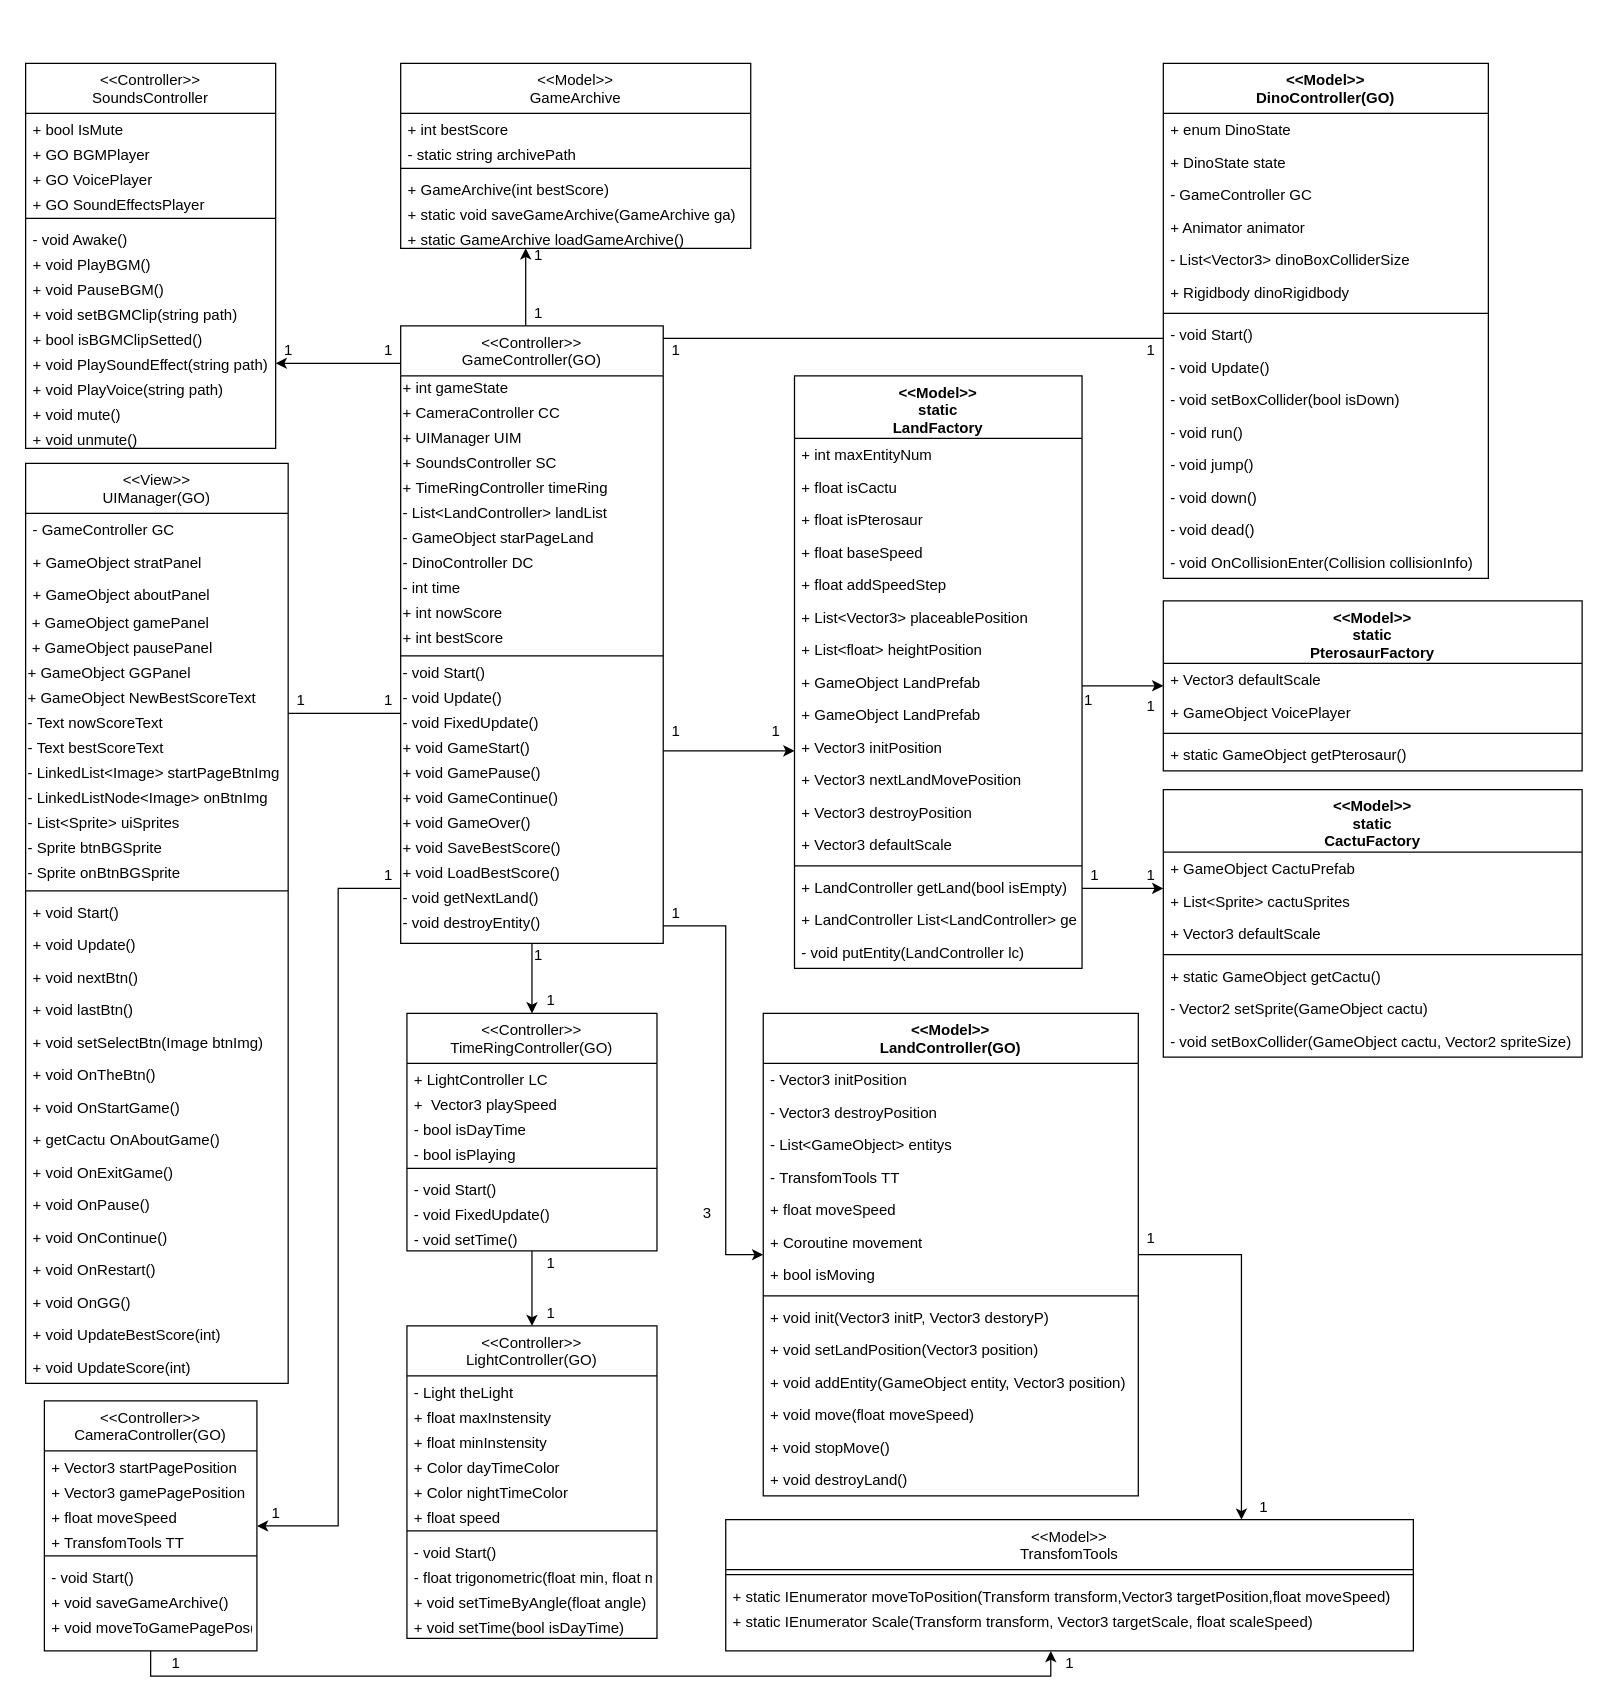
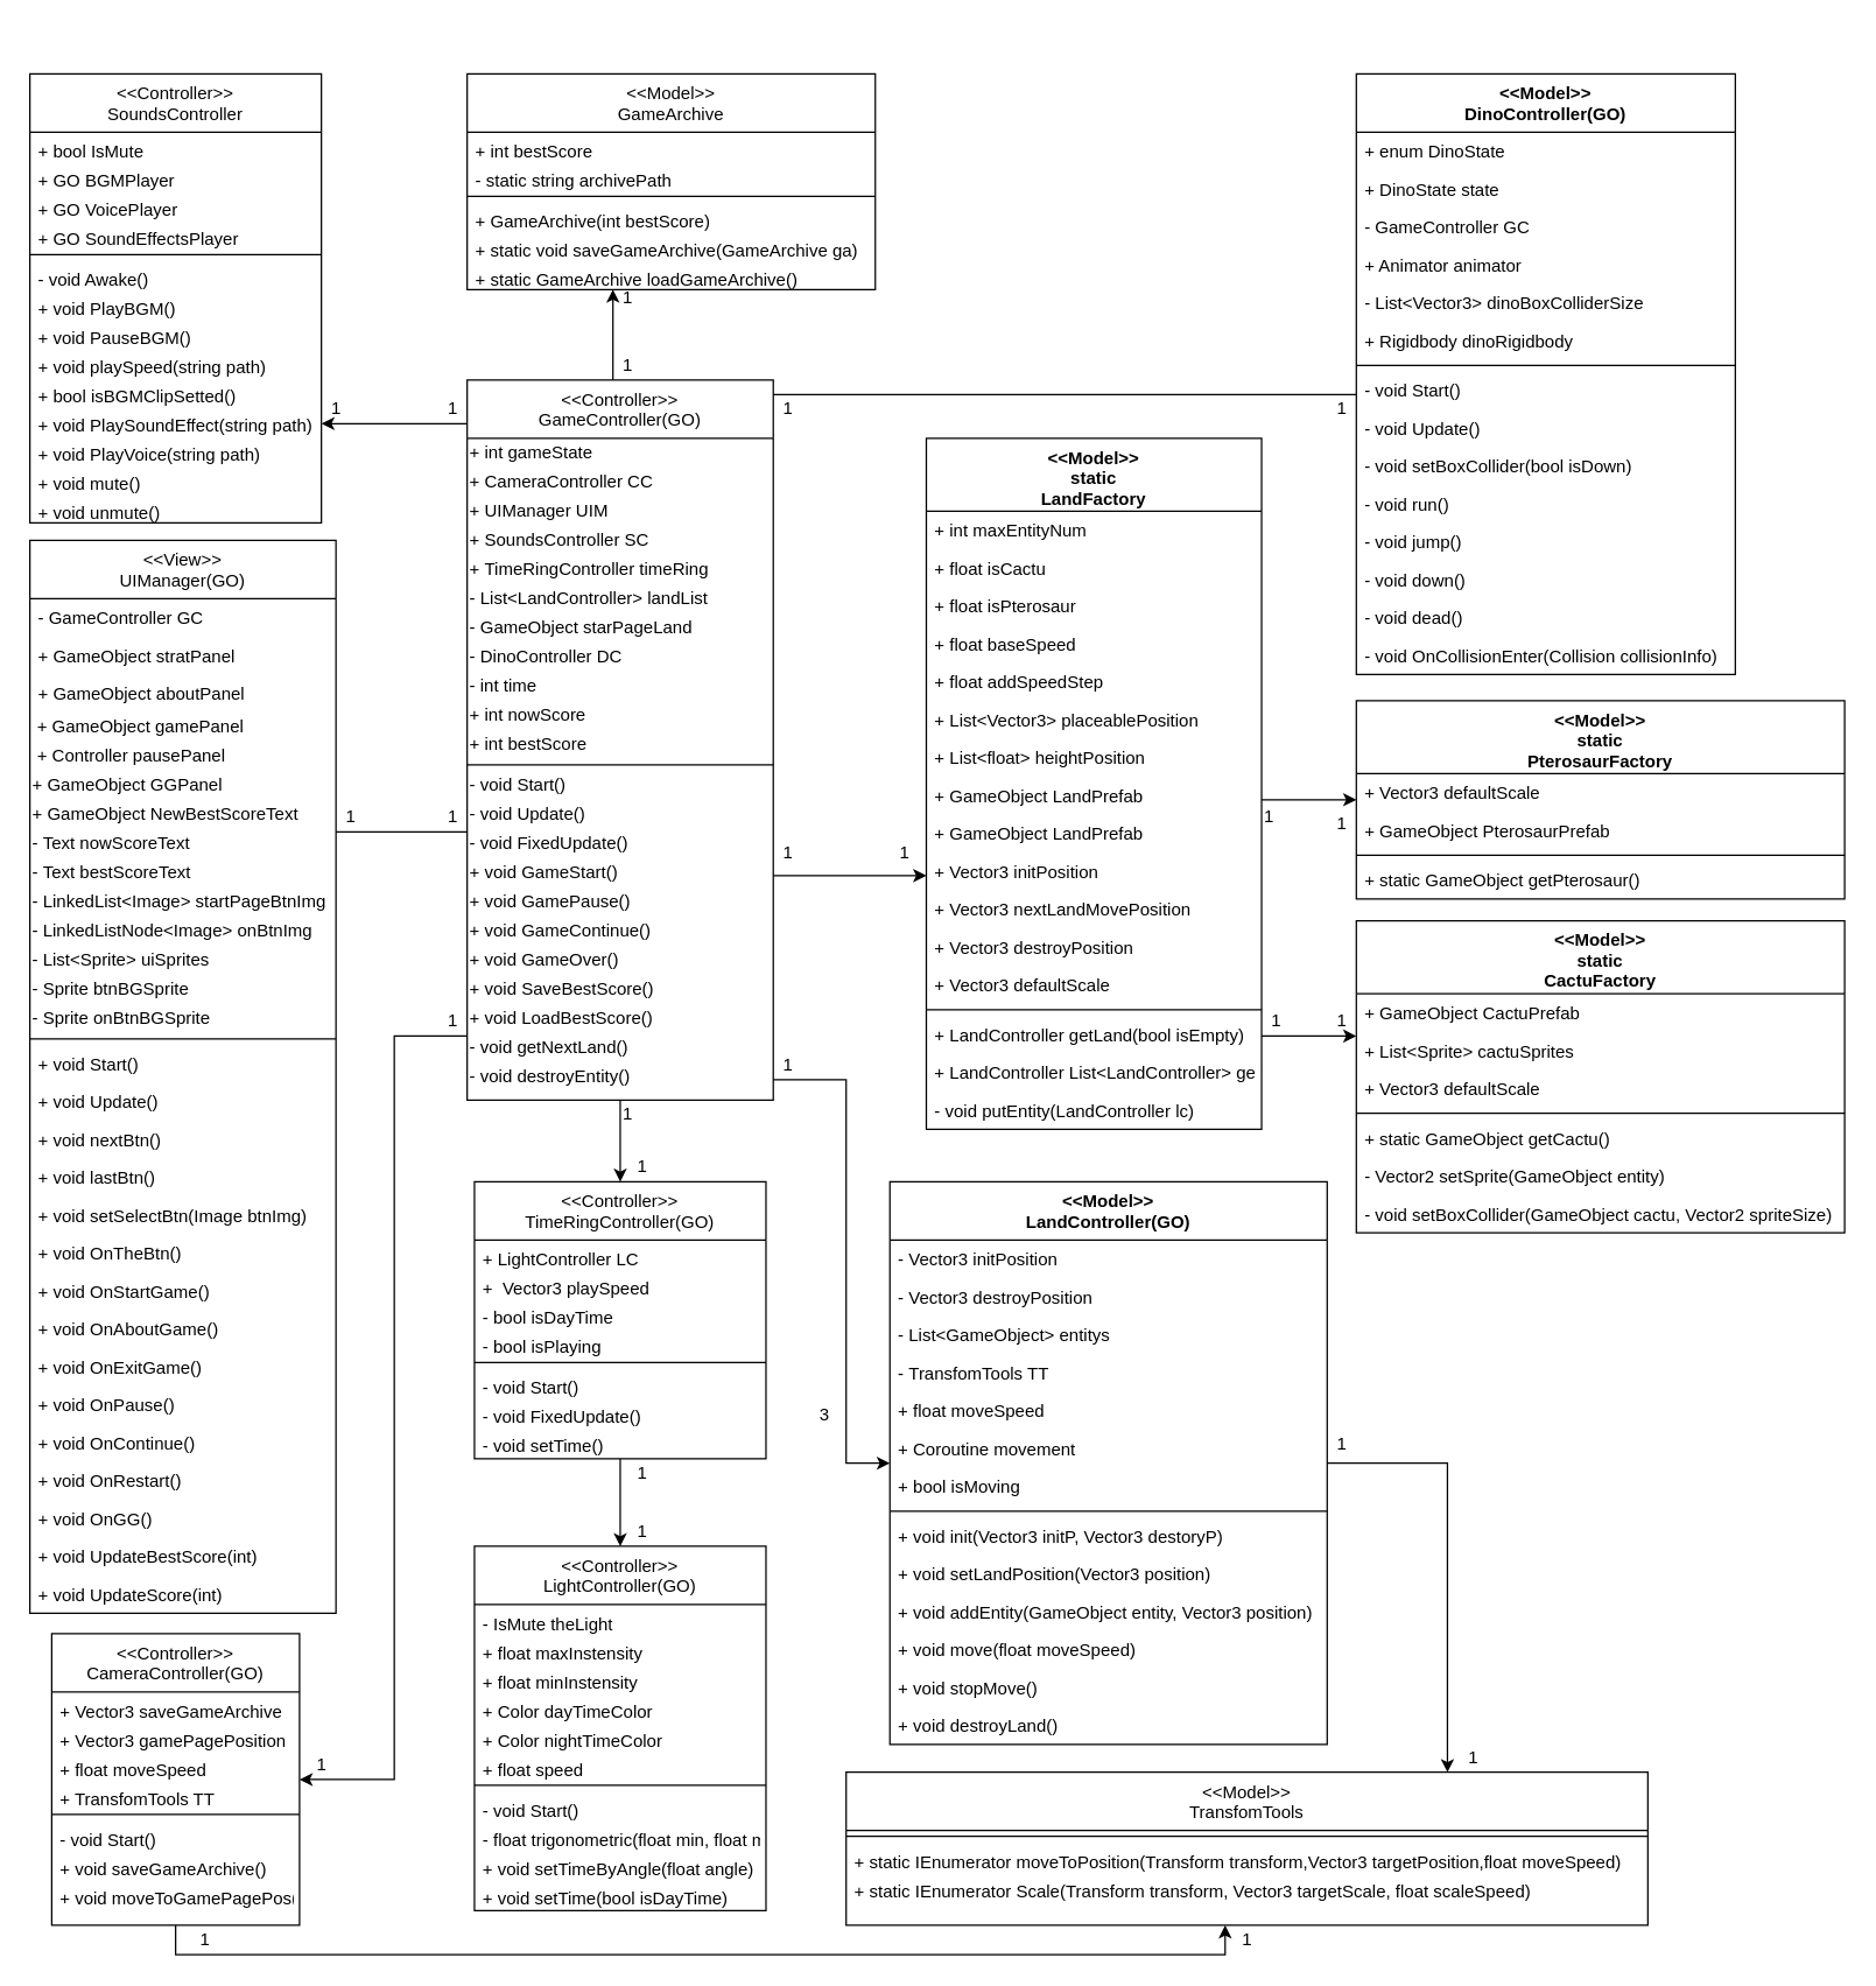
- <mxCell id="11" value="+ void setBGMClip(string path)" style="text;align=left;verticalAlign=top;spacingLeft=4;spacingRight=4;overflow=hidden;rotatable=0;points=[[0,0.5],[1,0.5]];portConstraint=eastwest;" parent="2" vertex="1"><mxGeometry y="188" width="200" height="20" as="geometry" /></mxCell>
+ <mxCell id="11" value="+ void playSpeed(string path)" style="text;align=left;verticalAlign=top;spacingLeft=4;spacingRight=4;overflow=hidden;rotatable=0;points=[[0,0.5],[1,0.5]];portConstraint=eastwest;" parent="2" vertex="1"><mxGeometry y="188" width="200" height="20" as="geometry" /></mxCell>
- <mxCell id="54" value="&amp;nbsp;+ GameObject pausePanel" style="text;html=1;resizable=0;autosize=1;align=left;verticalAlign=middle;points=[];fillColor=none;strokeColor=none;rounded=0;" parent="49" vertex="1"><mxGeometry y="138" width="210" height="20" as="geometry" /></mxCell>
+ <mxCell id="54" value="&amp;nbsp;+ Controller pausePanel" style="text;html=1;resizable=0;autosize=1;align=left;verticalAlign=middle;points=[];fillColor=none;strokeColor=none;rounded=0;" parent="49" vertex="1"><mxGeometry y="138" width="210" height="20" as="geometry" /></mxCell>
- <mxCell id="144" value="+ GameObject VoicePlayer" style="text;strokeColor=none;fillColor=none;align=left;verticalAlign=top;spacingLeft=4;spacingRight=4;overflow=hidden;rotatable=0;points=[[0,0.5],[1,0.5]];portConstraint=eastwest;" parent="142" vertex="1"><mxGeometry y="76" width="335" height="26" as="geometry" /></mxCell>
+ <mxCell id="144" value="+ GameObject PterosaurPrefab" style="text;strokeColor=none;fillColor=none;align=left;verticalAlign=top;spacingLeft=4;spacingRight=4;overflow=hidden;rotatable=0;points=[[0,0.5],[1,0.5]];portConstraint=eastwest;" parent="142" vertex="1"><mxGeometry y="76" width="335" height="26" as="geometry" /></mxCell>
- <mxCell id="140" value="- Vector2 setSprite(GameObject cactu)" style="text;strokeColor=none;fillColor=none;align=left;verticalAlign=top;spacingLeft=4;spacingRight=4;overflow=hidden;rotatable=0;points=[[0,0.5],[1,0.5]];portConstraint=eastwest;" parent="134" vertex="1"><mxGeometry y="162" width="335" height="26" as="geometry" /></mxCell>
+ <mxCell id="140" value="- Vector2 setSprite(GameObject entity)" style="text;strokeColor=none;fillColor=none;align=left;verticalAlign=top;spacingLeft=4;spacingRight=4;overflow=hidden;rotatable=0;points=[[0,0.5],[1,0.5]];portConstraint=eastwest;" parent="134" vertex="1"><mxGeometry y="162" width="335" height="26" as="geometry" /></mxCell>
- <mxCell id="72" value="+ getCactu OnAboutGame()" style="text;align=left;verticalAlign=top;spacingLeft=4;spacingRight=4;overflow=hidden;rotatable=0;points=[[0,0.5],[1,0.5]];portConstraint=eastwest;" parent="49" vertex="1"><mxGeometry y="528" width="210" height="26" as="geometry" /></mxCell>
+ <mxCell id="72" value="+ void OnAboutGame()" style="text;align=left;verticalAlign=top;spacingLeft=4;spacingRight=4;overflow=hidden;rotatable=0;points=[[0,0.5],[1,0.5]];portConstraint=eastwest;" parent="49" vertex="1"><mxGeometry y="528" width="210" height="26" as="geometry" /></mxCell>
- <mxCell id="190" value="- Light theLight" style="text;align=left;verticalAlign=top;spacingLeft=4;spacingRight=4;overflow=hidden;rotatable=0;points=[[0,0.5],[1,0.5]];portConstraint=eastwest;" vertex="1" parent="189"><mxGeometry y="40" width="200" height="20" as="geometry" /></mxCell>
+ <mxCell id="190" value="- IsMute theLight" style="text;align=left;verticalAlign=top;spacingLeft=4;spacingRight=4;overflow=hidden;rotatable=0;points=[[0,0.5],[1,0.5]];portConstraint=eastwest;" vertex="1" parent="189"><mxGeometry y="40" width="200" height="20" as="geometry" /></mxCell>
- <mxCell id="172" value="+ Vector3 startPagePosition" style="text;align=left;verticalAlign=top;spacingLeft=4;spacingRight=4;overflow=hidden;rotatable=0;points=[[0,0.5],[1,0.5]];portConstraint=eastwest;" vertex="1" parent="171"><mxGeometry y="40" width="170" height="20" as="geometry" /></mxCell>
+ <mxCell id="172" value="+ Vector3 saveGameArchive" style="text;align=left;verticalAlign=top;spacingLeft=4;spacingRight=4;overflow=hidden;rotatable=0;points=[[0,0.5],[1,0.5]];portConstraint=eastwest;" vertex="1" parent="171"><mxGeometry y="40" width="170" height="20" as="geometry" /></mxCell>
